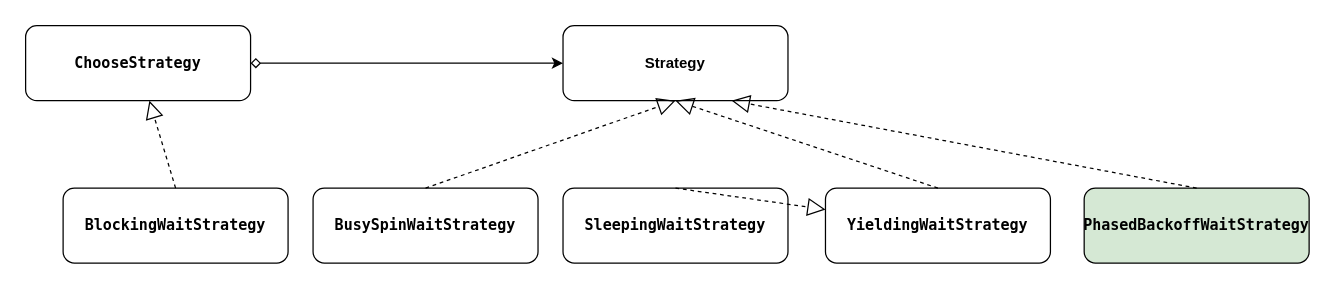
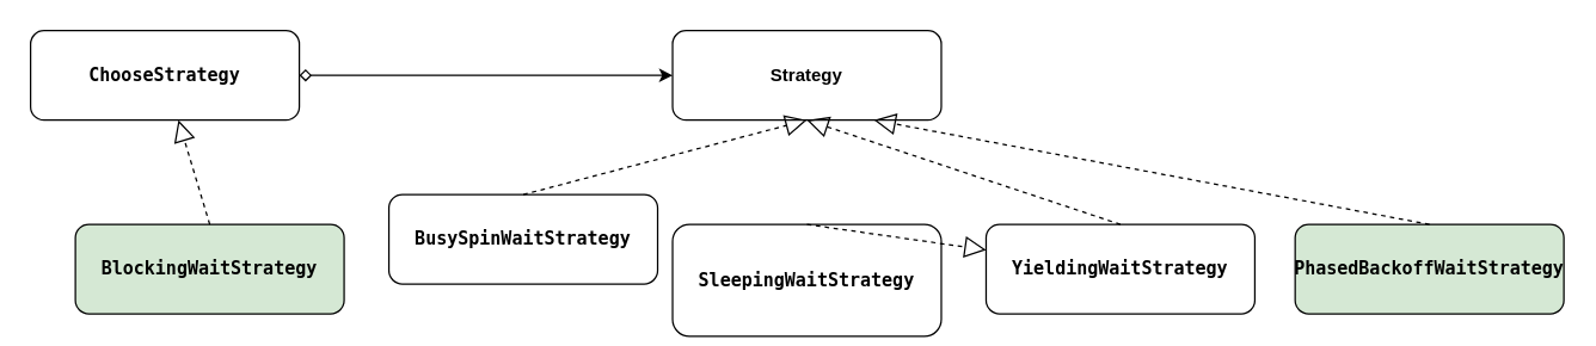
- <mxCell id="8" value="&lt;pre&gt;BlockingWaitStrategy&lt;/pre&gt;" style="rounded=1;whiteSpace=wrap;html=1;fontStyle=1" vertex="1" parent="1"><mxGeometry x="50" y="150" width="180" height="60" as="geometry" /></mxCell>
+ <mxCell id="8" value="&lt;pre&gt;BlockingWaitStrategy&lt;/pre&gt;" style="rounded=1;whiteSpace=wrap;html=1;fontStyle=1;fillColor=#d5e8d4;" vertex="1" parent="1"><mxGeometry x="50" y="150" width="180" height="60" as="geometry" /></mxCell>
- <mxCell id="6" value="&lt;pre&gt;BusySpinWaitStrategy&lt;/pre&gt;" style="rounded=1;whiteSpace=wrap;html=1;fontStyle=1" vertex="1" parent="1"><mxGeometry x="250" y="150" width="180" height="60" as="geometry" /></mxCell>
+ <mxCell id="6" value="&lt;pre&gt;BusySpinWaitStrategy&lt;/pre&gt;" style="rounded=1;whiteSpace=wrap;html=1;fontStyle=1" vertex="1" parent="1"><mxGeometry x="260" y="130" width="180" height="60" as="geometry" /></mxCell>
- <mxCell id="4" value="&lt;pre&gt;SleepingWaitStrategy&lt;/pre&gt;" style="rounded=1;whiteSpace=wrap;html=1;fontStyle=1" vertex="1" parent="1"><mxGeometry x="450" y="150" width="180" height="60" as="geometry" /></mxCell>
+ <mxCell id="4" value="&lt;pre&gt;SleepingWaitStrategy&lt;/pre&gt;" style="rounded=1;whiteSpace=wrap;html=1;fontStyle=1" vertex="1" parent="1"><mxGeometry x="450" y="150" width="180" height="75" as="geometry" /></mxCell>
